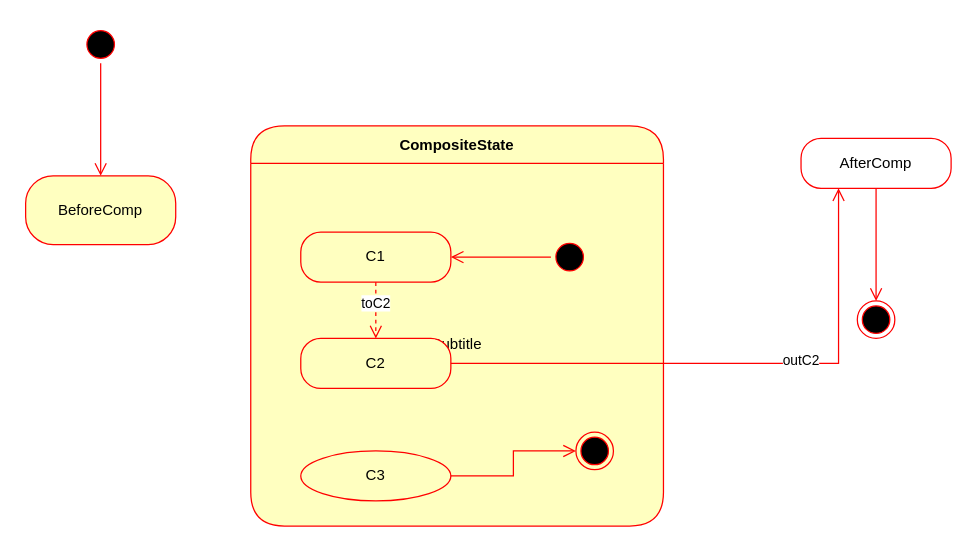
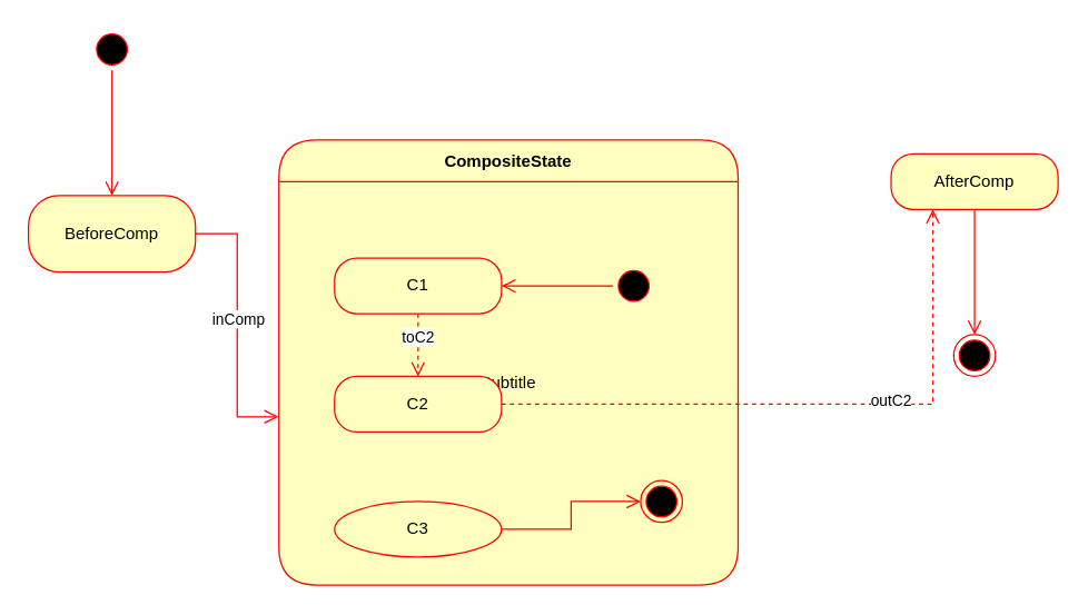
- <mxCell id="7" value="AfterComp" style="rounded=1;whiteSpace=wrap;html=1;arcSize=40;fontColor=#000000;fillColor=#ffffff;strokeColor=#ff0000;" vertex="1" parent="1"><mxGeometry x="640" y="110" width="120" height="40" as="geometry" /></mxCell>
+ <mxCell id="7" value="AfterComp" style="rounded=1;whiteSpace=wrap;html=1;arcSize=40;fontColor=#000000;fillColor=#ffffc0;strokeColor=#ff0000;" vertex="1" parent="1"><mxGeometry x="640" y="110" width="120" height="40" as="geometry" /></mxCell>
+ <mxCell id="3" value="" style="edgeStyle=orthogonalEdgeStyle;html=1;verticalAlign=bottom;endArrow=open;endSize=8;strokeColor=#ff0000;rounded=0;entryX=-0.001;entryY=0.583;entryDx=0;entryDy=0;entryPerimeter=0;" edge="1" source="2" parent="1" target="6"><mxGeometry relative="1" as="geometry"><mxPoint x="120" y="330" as="targetPoint" /></mxGeometry></mxCell>
+ <mxCell id="4" value="inComp" style="edgeLabel;html=1;align=center;verticalAlign=middle;resizable=0;points=[];" vertex="1" connectable="0" parent="3"><mxGeometry x="-0.046" relative="1" as="geometry"><mxPoint as="offset" /></mxGeometry></mxCell>
- <mxCell id="21" value="" style="edgeStyle=orthogonalEdgeStyle;html=1;verticalAlign=bottom;endArrow=open;endSize=8;strokeColor=#ff0000;rounded=0;entryX=0.25;entryY=1;entryDx=0;entryDy=0;exitX=1;exitY=0.5;exitDx=0;exitDy=0;" edge="1" parent="1" source="12" target="7"><mxGeometry relative="1" as="geometry"><mxPoint x="220" y="305" as="targetPoint" /><mxPoint x="150" y="170" as="sourcePoint" /></mxGeometry></mxCell>
+ <mxCell id="21" value="" style="edgeStyle=orthogonalEdgeStyle;html=1;verticalAlign=bottom;endArrow=open;endSize=8;strokeColor=#ff0000;rounded=0;entryX=0.25;entryY=1;entryDx=0;entryDy=0;exitX=1;exitY=0.5;exitDx=0;exitDy=0;dashed=1;" edge="1" parent="1" source="12" target="7"><mxGeometry relative="1" as="geometry"><mxPoint x="220" y="305" as="targetPoint" /><mxPoint x="150" y="170" as="sourcePoint" /></mxGeometry></mxCell>
